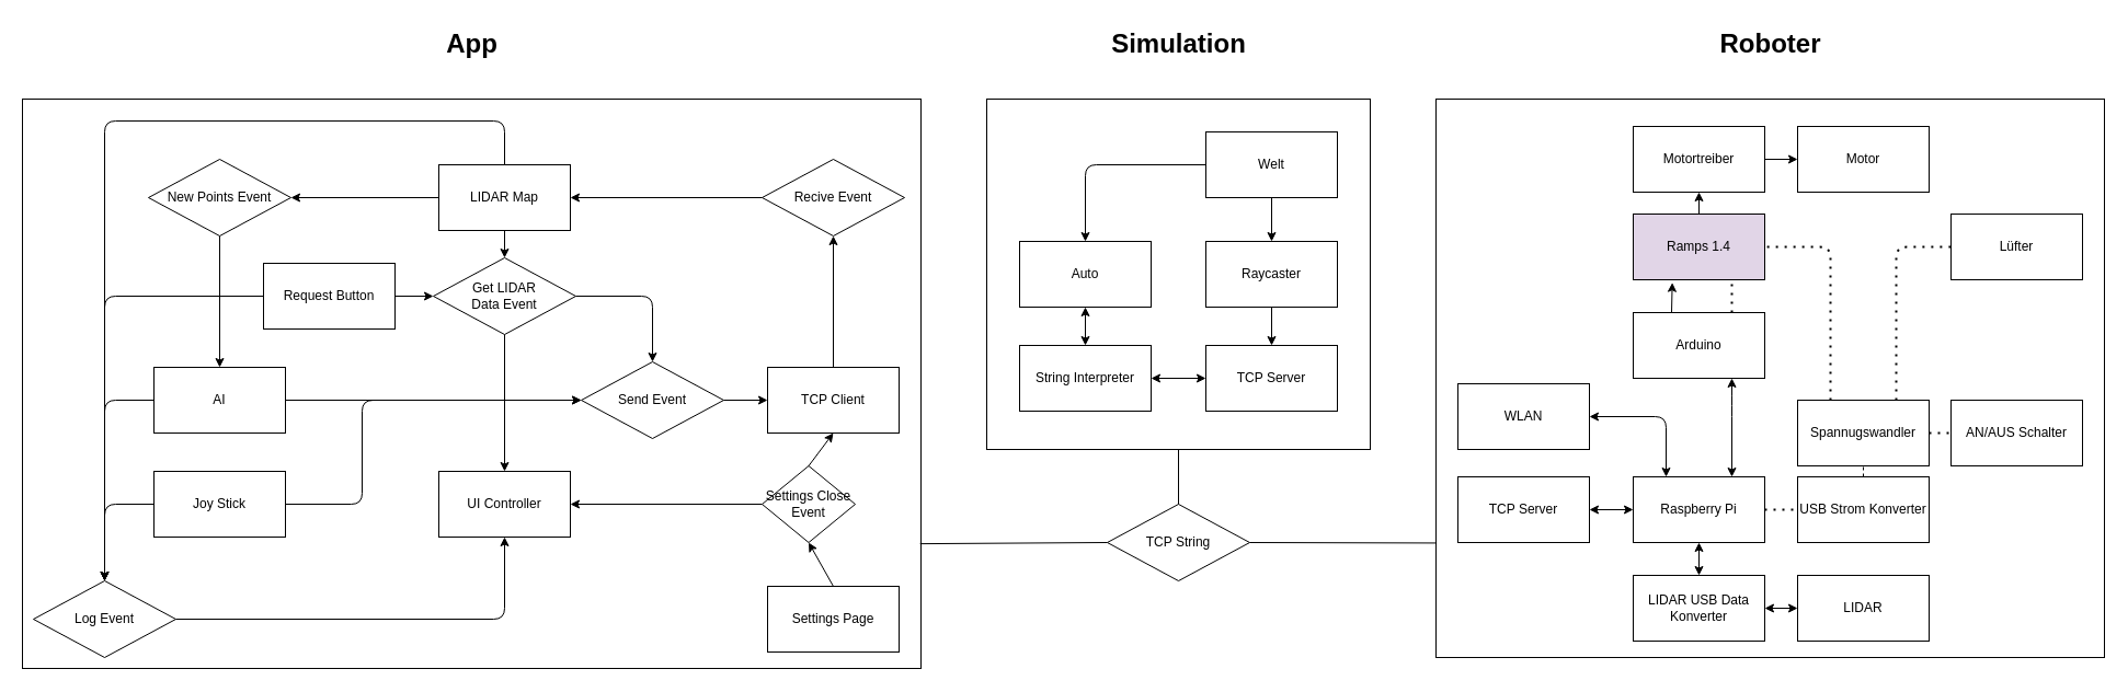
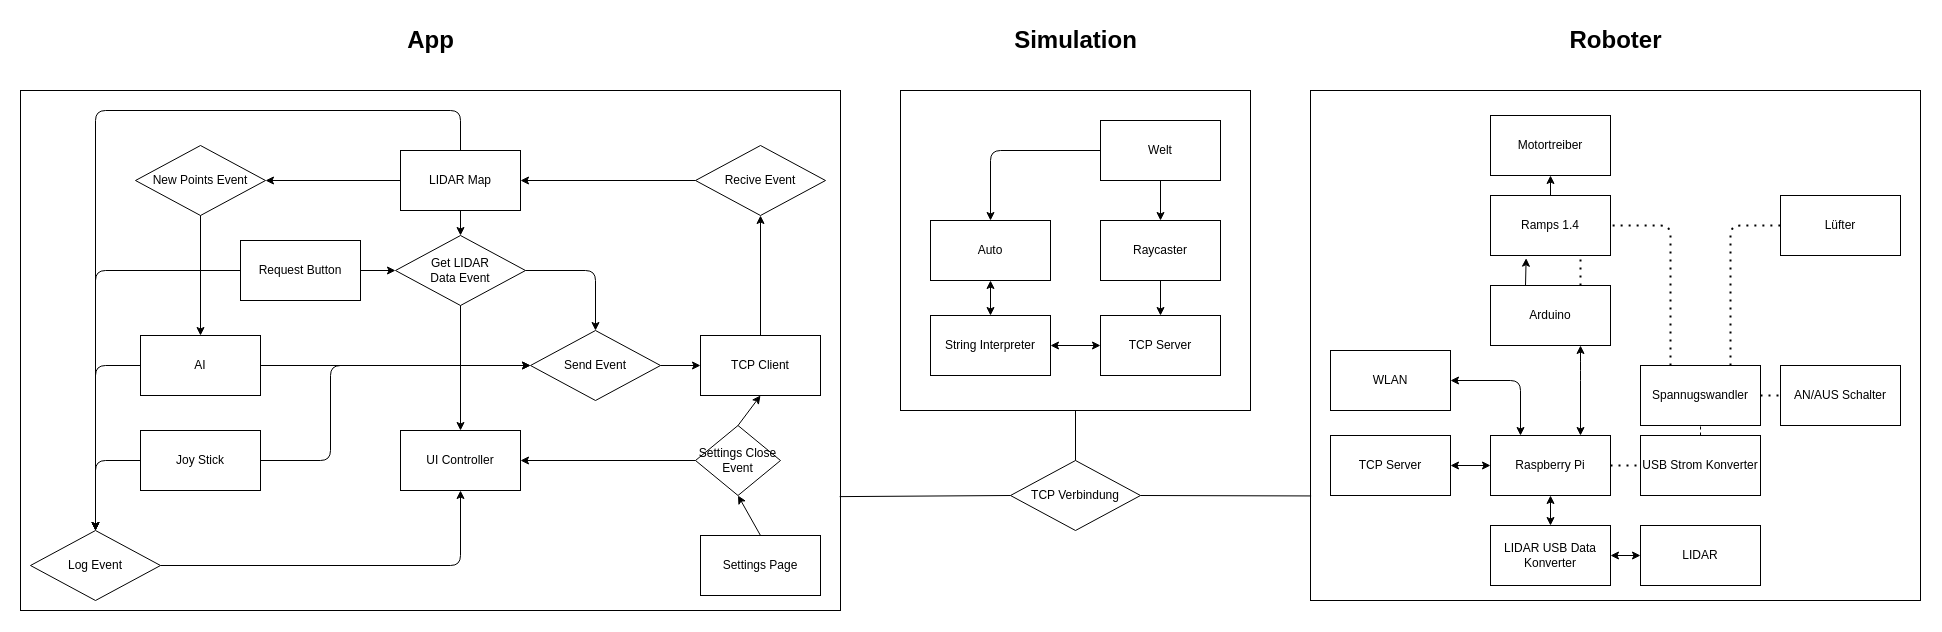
- <mxCell id="9" value="" style="edgeStyle=orthogonalEdgeStyle;rounded=0;orthogonalLoop=1;jettySize=auto;html=1;" parent="1" source="10" target="12" edge="1"><mxGeometry relative="1" as="geometry" /></mxCell>
- <mxCell id="12" value="Motor" style="rounded=0;whiteSpace=wrap;html=1;" parent="1" vertex="1"><mxGeometry x="1640" y="115" width="120" height="60" as="geometry" /></mxCell>
- <mxCell id="8" value="Ramps 1.4" style="rounded=0;whiteSpace=wrap;html=1;fillColor=#e1d5e7;" parent="1" vertex="1"><mxGeometry x="1490" y="195" width="120" height="60" as="geometry" /></mxCell>
+ <mxCell id="8" value="Ramps 1.4" style="rounded=0;whiteSpace=wrap;html=1;" parent="1" vertex="1"><mxGeometry x="1490" y="195" width="120" height="60" as="geometry" /></mxCell>
- <mxCell id="33" value="TCP String" style="shape=rhombus;perimeter=rhombusPerimeter;whiteSpace=wrap;html=1;align=center;" parent="1" vertex="1"><mxGeometry x="1010" y="460" width="130" height="70" as="geometry" /></mxCell>
+ <mxCell id="33" value="TCP Verbindung" style="shape=rhombus;perimeter=rhombusPerimeter;whiteSpace=wrap;html=1;align=center;" parent="1" vertex="1"><mxGeometry x="1010" y="460" width="130" height="70" as="geometry" /></mxCell>
